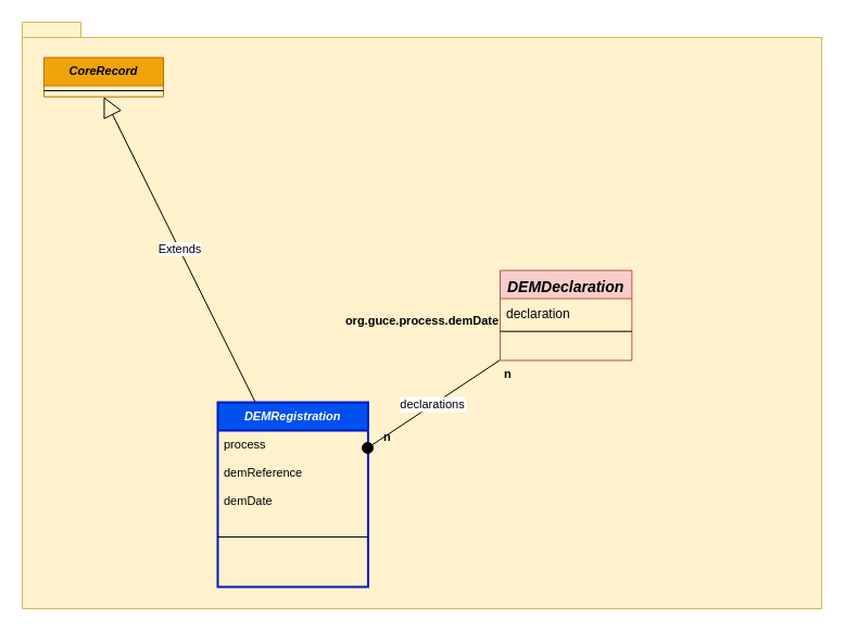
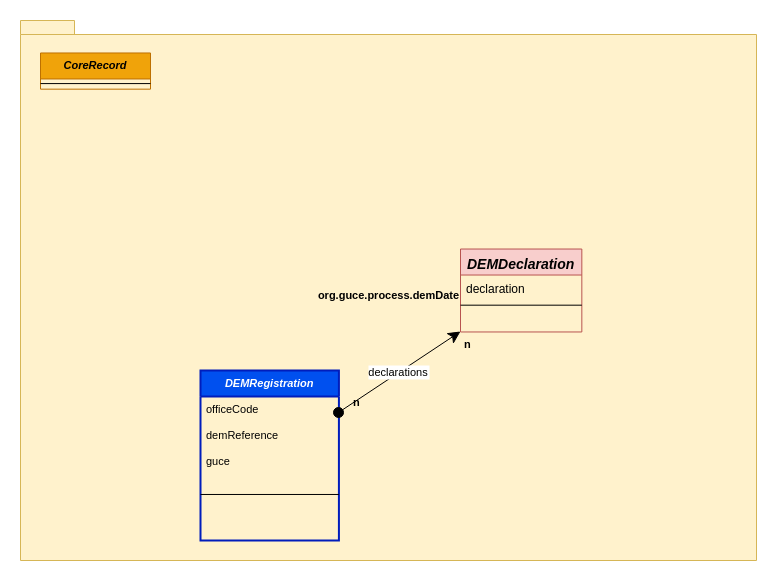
- <mxCell id="5" value="Extends" style="endArrow=block;endSize=16;endFill=0;html=1;sourcePerimeterSpacing=-4;strokeWidth=1;fontSize=11;align=center;snapToPoint=1;fixDash=1;entryX=0.5;entryY=1;entryDx=0;entryDy=0;exitX=0.25;exitY=0;exitDx=0;exitDy=0;" parent="2" source="6" target="3" edge="1"><mxGeometry width="160" relative="1" as="geometry"><mxPoint x="125.733" y="183.892" as="sourcePoint" /><mxPoint x="289.289" y="183.892" as="targetPoint" /></mxGeometry></mxCell>
- <mxCell id="11" value="declarations" style="endArrow=none;shadow=0;strokeWidth=1;rounded=0;endFill=1;elbow=vertical;endSize=10;startSize=10;sourcePerimeterSpacing=0;startArrow=oval;startFill=1;align=center;snapToPoint=1;targetPerimeterSpacing=0;fontSize=11;spacingRight=0;spacingBottom=2;spacing=0;fixDash=1;" parent="2" source="6" target="14" edge="1"><mxGeometry x="-0.012" relative="1" as="geometry"><mxPoint x="600" y="168" as="sourcePoint" /><mxPoint x="218" y="430" as="targetPoint" /><mxPoint as="offset" /><Array as="points" /></mxGeometry></mxCell>
+ <mxCell id="11" value="declarations" style="endArrow=classic;shadow=0;strokeWidth=1;rounded=0;endFill=1;elbow=vertical;endSize=10;startSize=10;sourcePerimeterSpacing=0;startArrow=oval;startFill=1;align=center;snapToPoint=1;targetPerimeterSpacing=0;fontSize=11;spacingRight=0;spacingBottom=2;spacing=0;fixDash=1;" parent="2" source="6" target="14" edge="1"><mxGeometry x="-0.012" relative="1" as="geometry"><mxPoint x="600" y="168" as="sourcePoint" /><mxPoint x="218" y="430" as="targetPoint" /><mxPoint as="offset" /><Array as="points" /></mxGeometry></mxCell>
- <mxCell id="7" value="process" style="text;strokeColor=none;fillColor=none;align=left;verticalAlign=top;spacingLeft=4;spacingRight=4;overflow=hidden;rotatable=0;points=[[0,0.5],[1,0.5]];portConstraint=eastwest;connectable=0;allowArrows=0;autosize=0;resizable=0;shadow=0;sketch=0;fontSize=11;" parent="6" vertex="1"><mxGeometry y="26" width="138.42" height="26" as="geometry" /></mxCell>
+ <mxCell id="7" value="officeCode" style="text;strokeColor=none;fillColor=none;align=left;verticalAlign=top;spacingLeft=4;spacingRight=4;overflow=hidden;rotatable=0;points=[[0,0.5],[1,0.5]];portConstraint=eastwest;connectable=0;allowArrows=0;autosize=0;resizable=0;shadow=0;sketch=0;fontSize=11;" parent="6" vertex="1"><mxGeometry y="26" width="138.42" height="26" as="geometry" /></mxCell>
- <mxCell id="9" value="demDate" style="text;strokeColor=none;fillColor=none;align=left;verticalAlign=top;spacingLeft=4;spacingRight=4;overflow=hidden;rotatable=0;points=[[0,0.5],[1,0.5]];portConstraint=eastwest;connectable=0;allowArrows=0;autosize=0;resizable=0;shadow=0;sketch=0;fontSize=11;" parent="6" vertex="1"><mxGeometry y="78" width="138.42" height="26" as="geometry" /></mxCell>
+ <mxCell id="9" value="guce" style="text;strokeColor=none;fillColor=none;align=left;verticalAlign=top;spacingLeft=4;spacingRight=4;overflow=hidden;rotatable=0;points=[[0,0.5],[1,0.5]];portConstraint=eastwest;connectable=0;allowArrows=0;autosize=0;resizable=0;shadow=0;sketch=0;fontSize=11;" parent="6" vertex="1"><mxGeometry y="78" width="138.42" height="26" as="geometry" /></mxCell>
